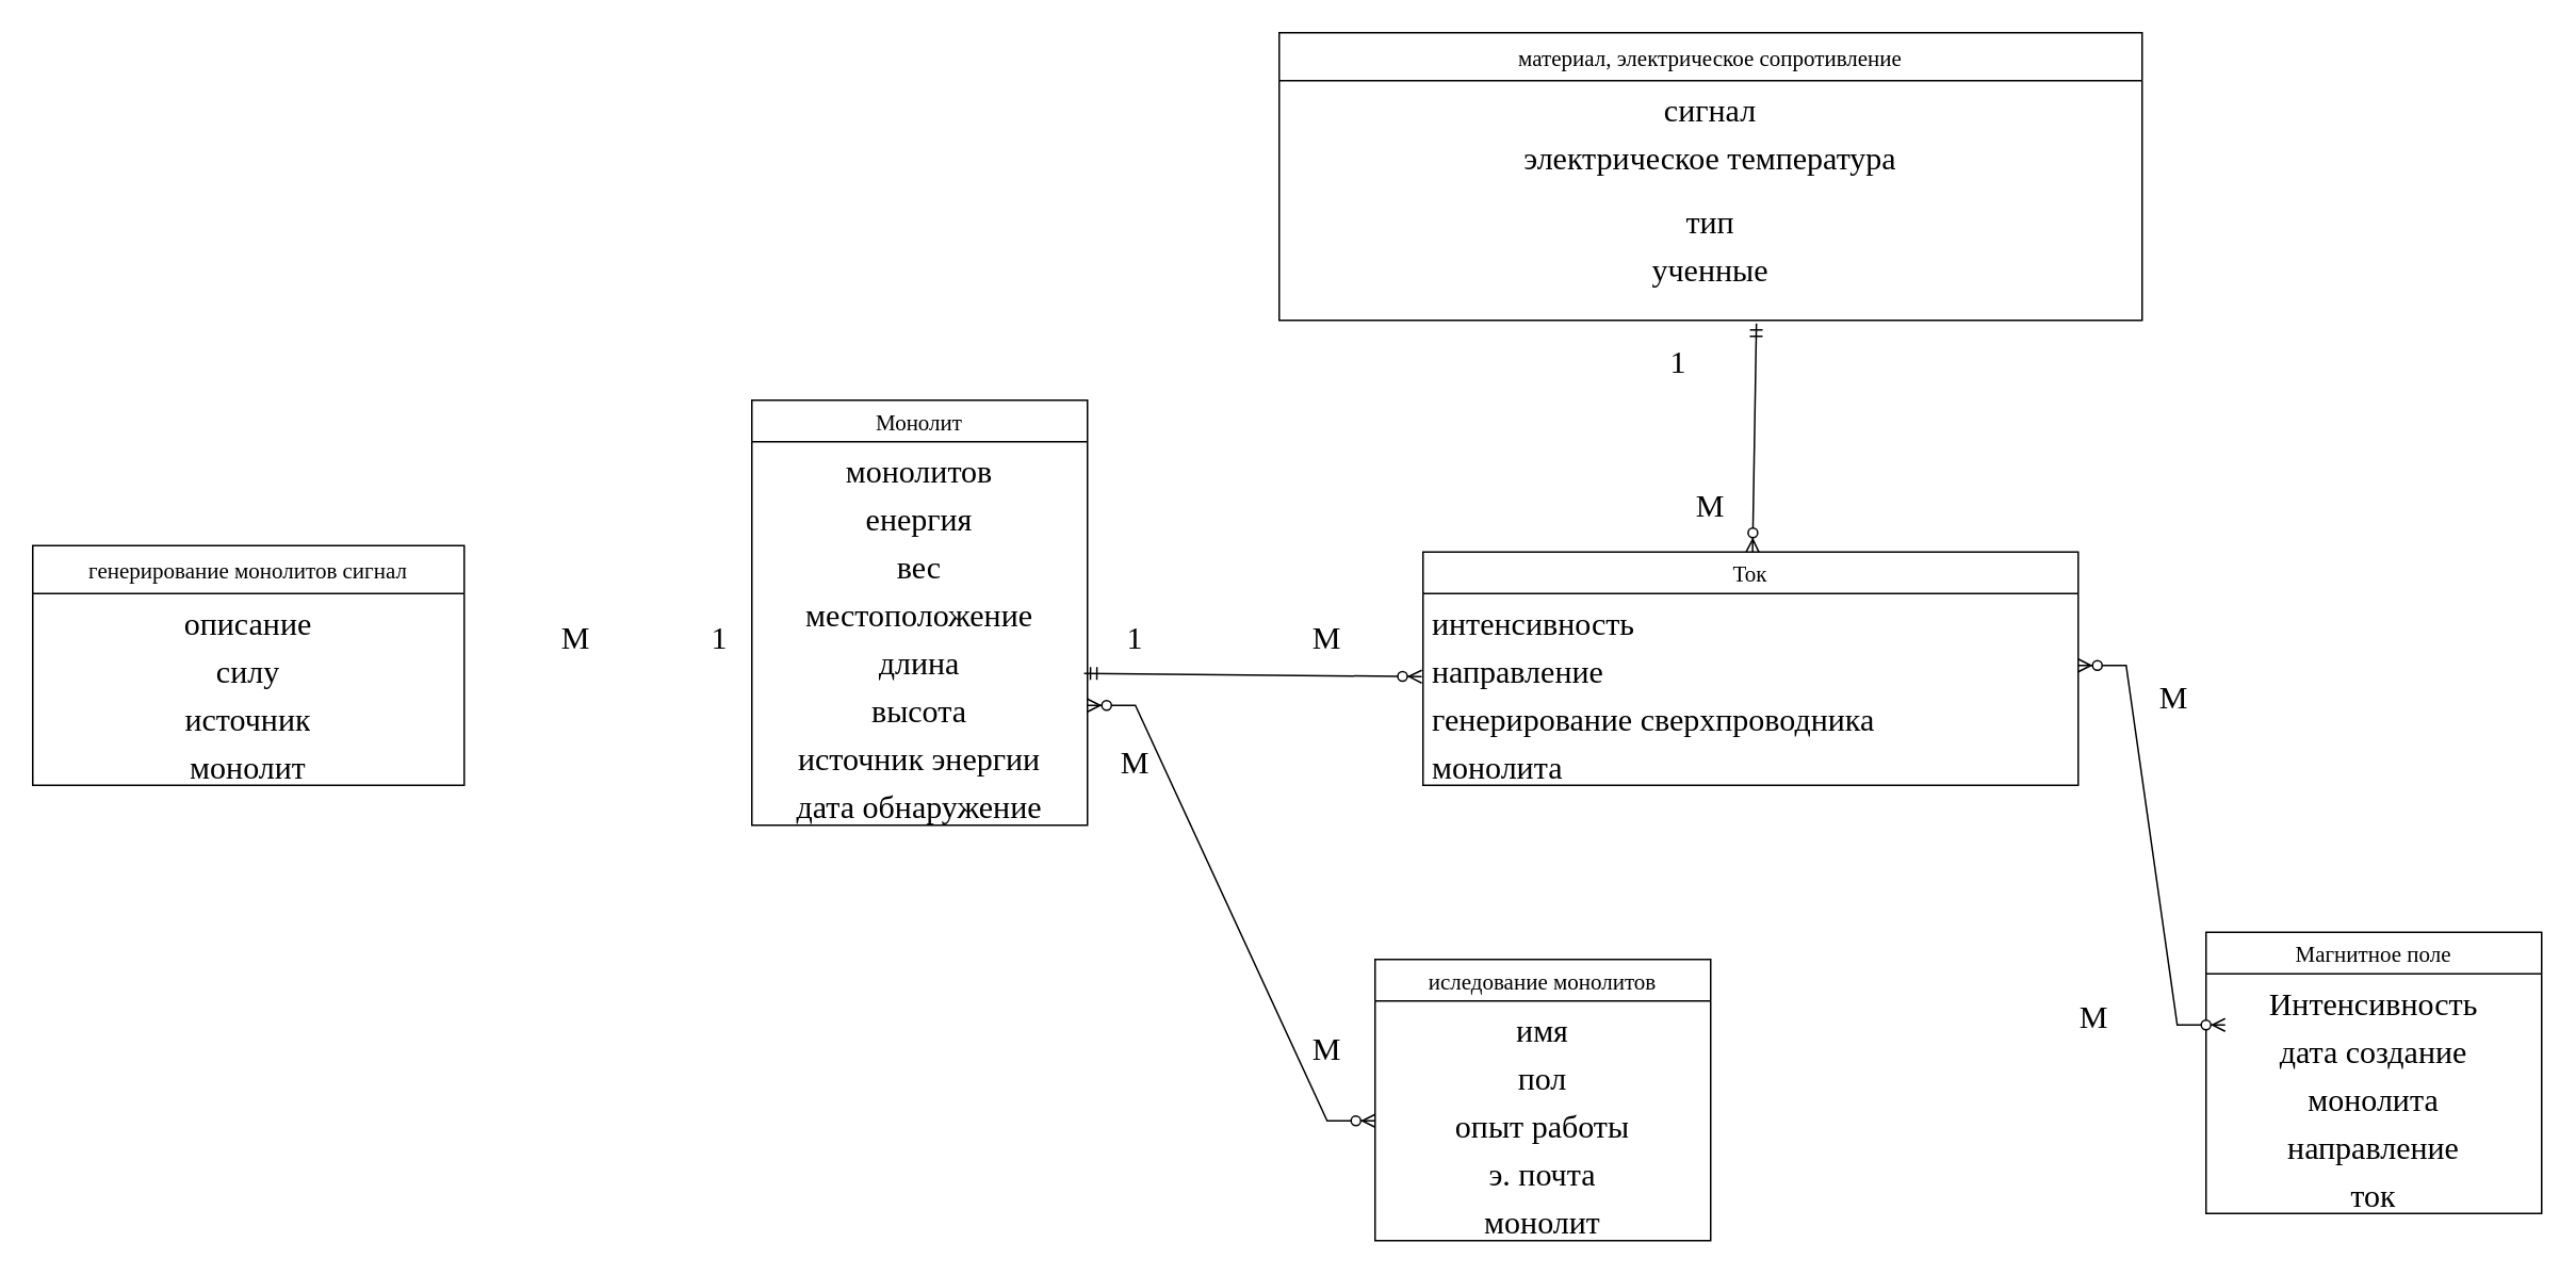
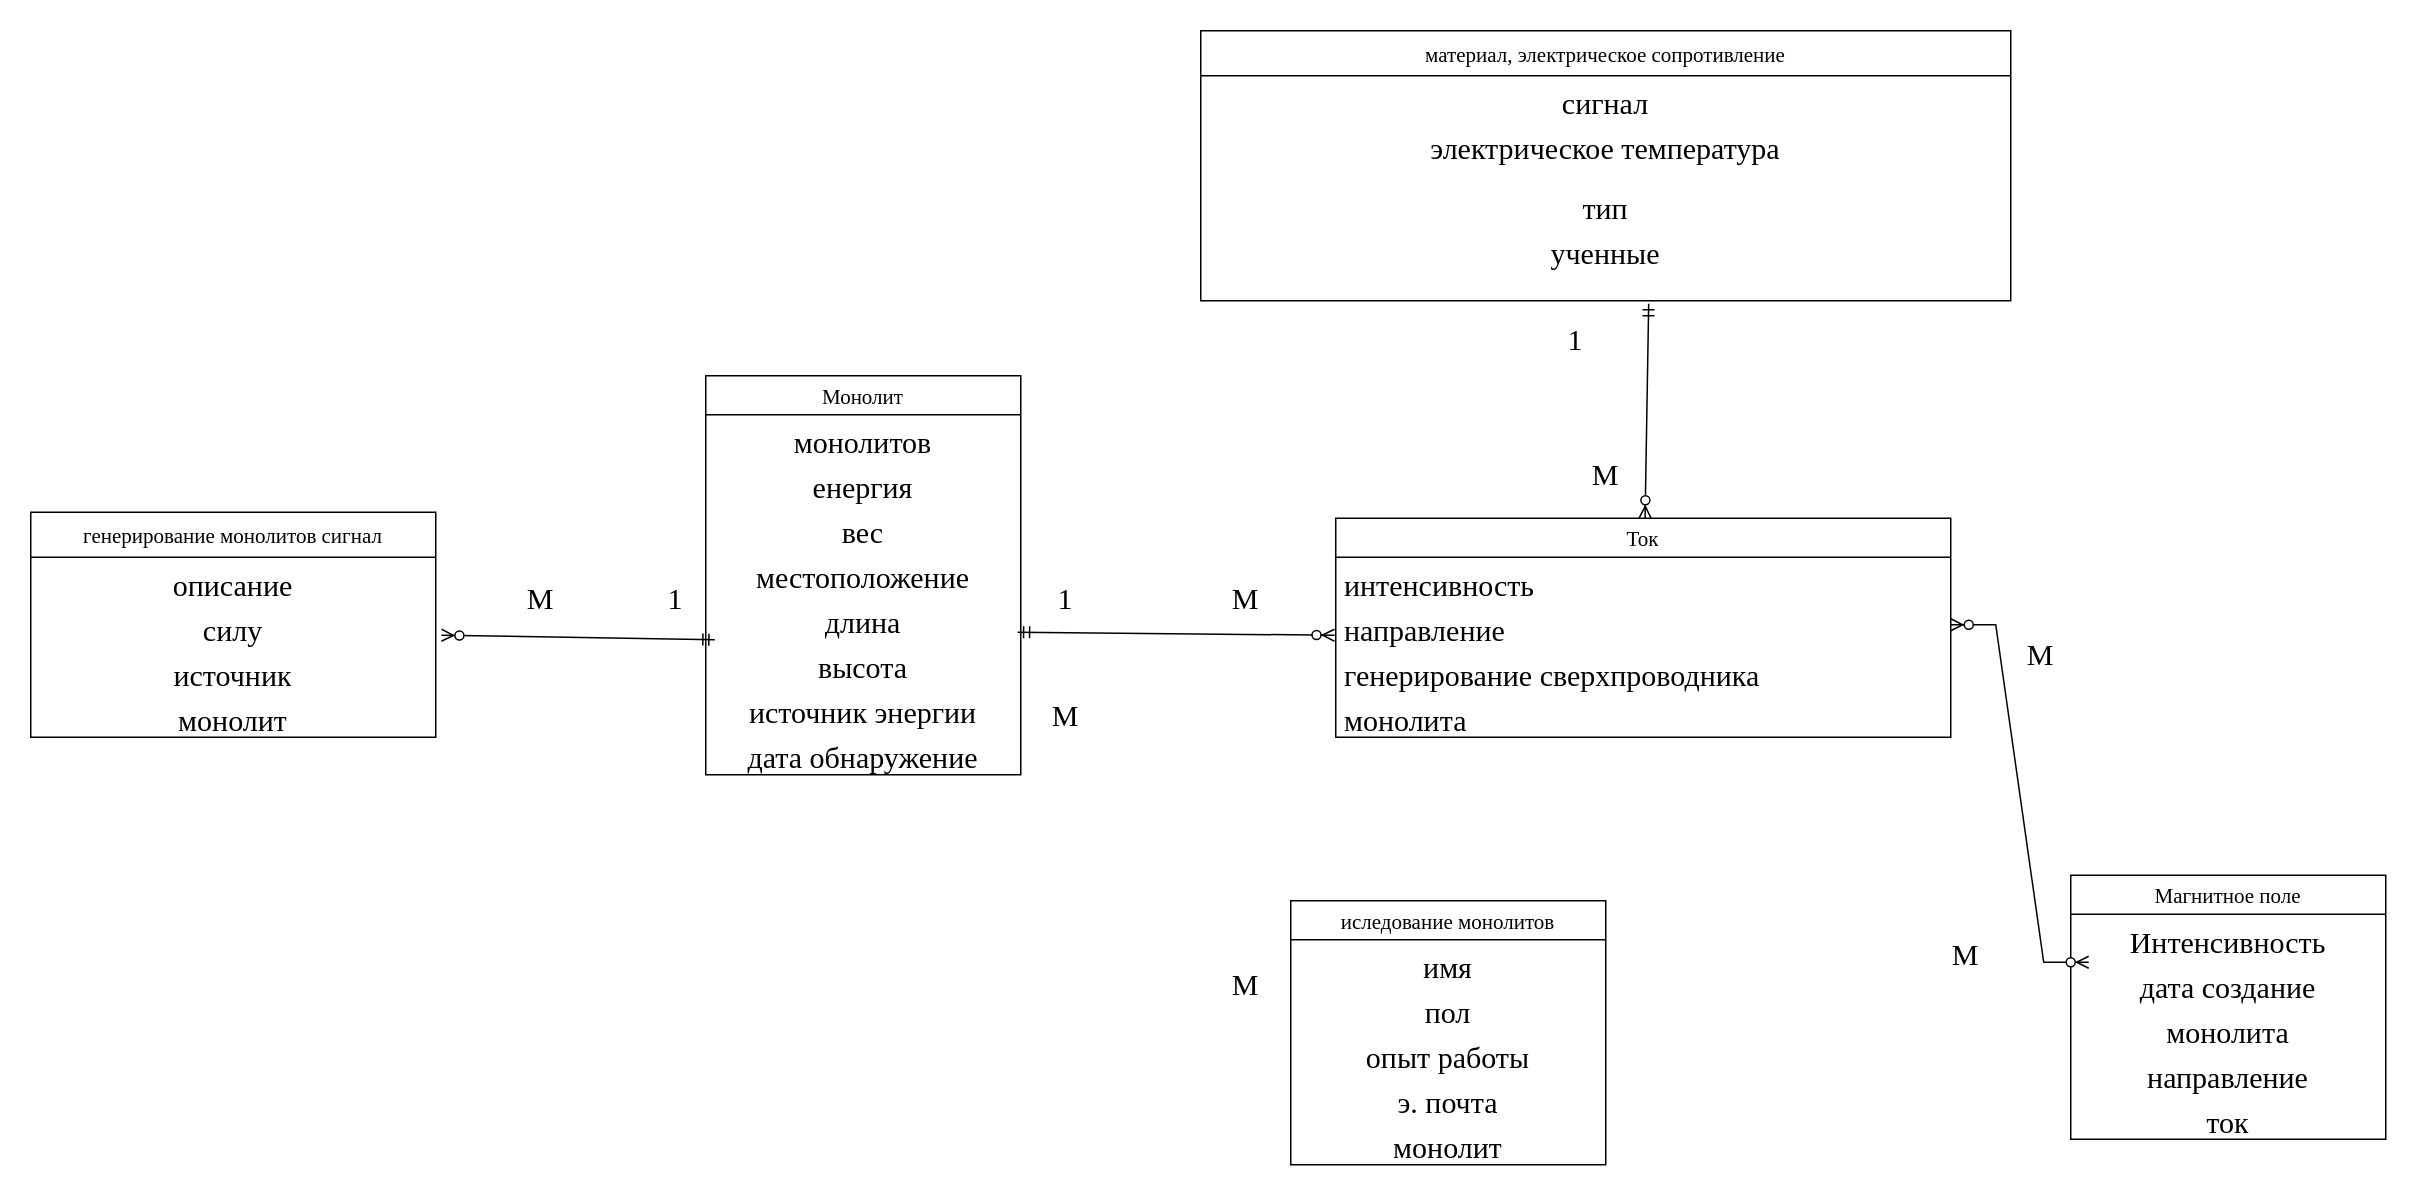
+ <mxCell id="44" value="" style="fontSize=12;html=1;endArrow=ERzeroToMany;startArrow=ERmandOne;rounded=0;hachureGap=4;fontFamily=Architects Daughter;fontSource=https%3A%2F%2Ffonts.googleapis.com%2Fcss%3Ffamily%3DArchitects%2BDaughter;entryX=1.014;entryY=0.733;entryDx=0;entryDy=0;entryPerimeter=0;exitX=0.029;exitY=0;exitDx=0;exitDy=0;exitPerimeter=0;" edge="1" parent="1" source="8" target="41"><mxGeometry width="100" height="100" relative="1" as="geometry"><mxPoint x="300" y="661" as="sourcePoint" /><mxPoint x="380" y="450" as="targetPoint" /></mxGeometry></mxCell>
- <mxCell id="51" value="" style="edgeStyle=entityRelationEdgeStyle;fontSize=12;html=1;endArrow=ERzeroToMany;endFill=1;startArrow=ERzeroToMany;rounded=0;hachureGap=4;fontFamily=Architects Daughter;fontSource=https%3A%2F%2Ffonts.googleapis.com%2Fcss%3Ffamily%3DArchitects%2BDaughter;" edge="1" parent="1" source="25" target="8"><mxGeometry width="100" height="100" relative="1" as="geometry"><mxPoint x="600" y="721" as="sourcePoint" /><mxPoint x="700" y="621" as="targetPoint" /></mxGeometry></mxCell>
